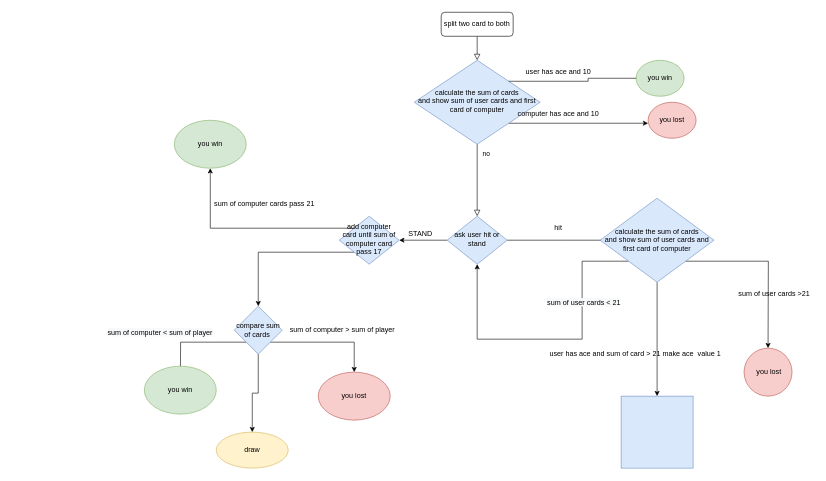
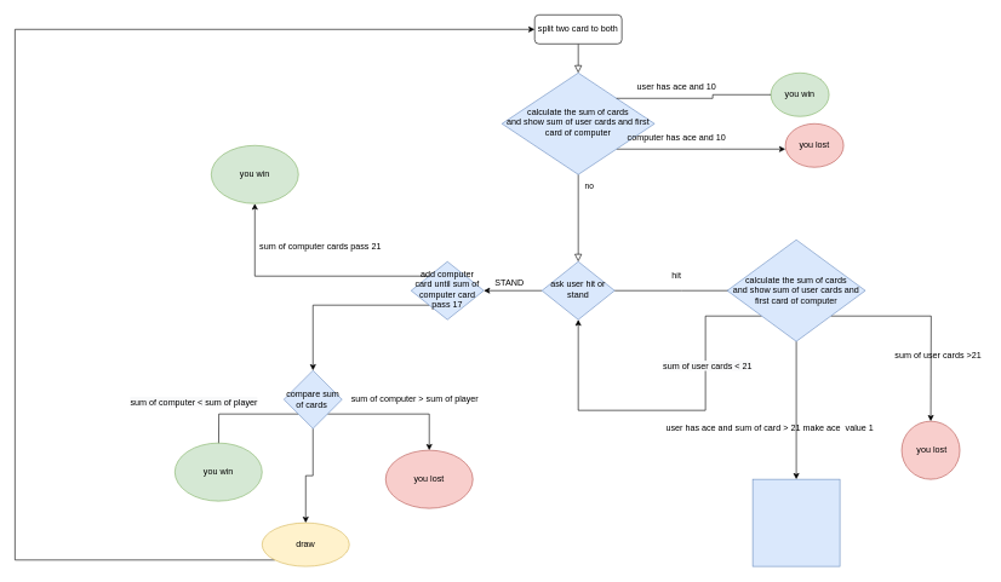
+ <mxCell id="38" style="edgeStyle=orthogonalEdgeStyle;rounded=0;orthogonalLoop=1;jettySize=auto;html=1;exitX=0;exitY=1;exitDx=0;exitDy=0;entryX=0;entryY=0.5;entryDx=0;entryDy=0;" edge="1" parent="1" source="39" target="3"><mxGeometry relative="1" as="geometry"><Array as="points"><mxPoint x="20" y="771" /><mxPoint x="20" y="40" /></Array></mxGeometry></mxCell>
